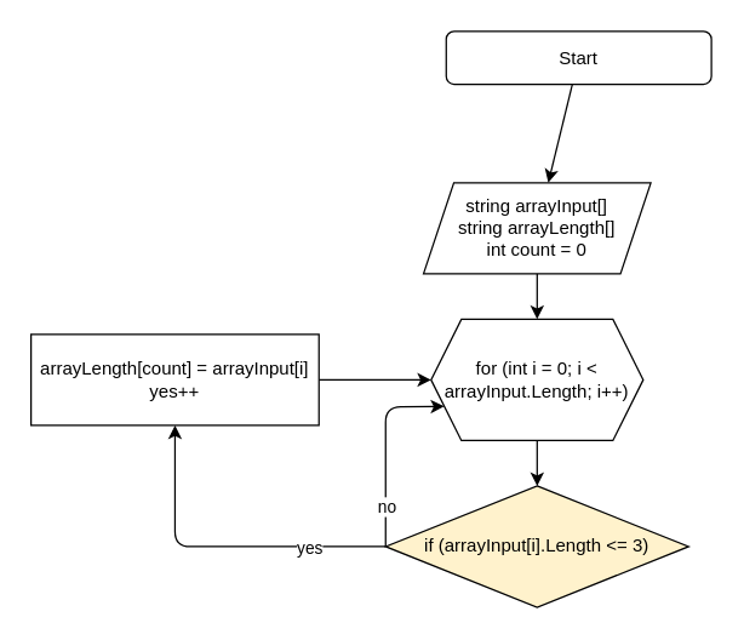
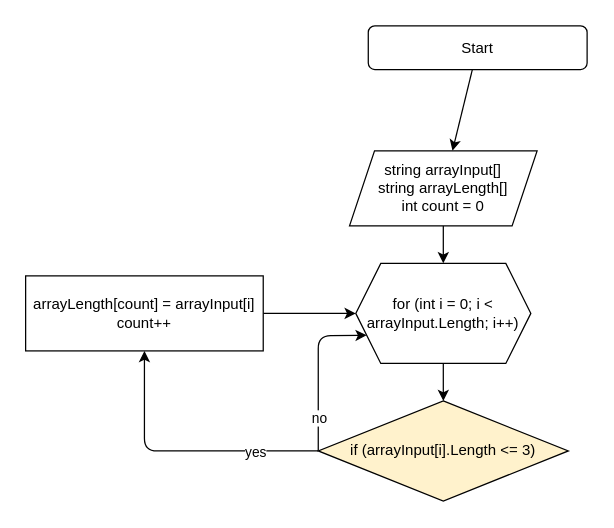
- <mxCell id="14" value="&lt;span&gt;arrayLength[&lt;/span&gt;count&lt;span&gt;] =&amp;nbsp;&lt;/span&gt;arrayInput[i]&lt;br&gt;yes++" style="rounded=0;whiteSpace=wrap;html=1;" vertex="1" parent="1"><mxGeometry x="20" y="220" width="190" height="60" as="geometry" /></mxCell>
+ <mxCell id="14" value="&lt;span&gt;arrayLength[&lt;/span&gt;count&lt;span&gt;] =&amp;nbsp;&lt;/span&gt;arrayInput[i]&lt;br&gt;count++" style="rounded=0;whiteSpace=wrap;html=1;" vertex="1" parent="1"><mxGeometry x="20" y="220" width="190" height="60" as="geometry" /></mxCell>
